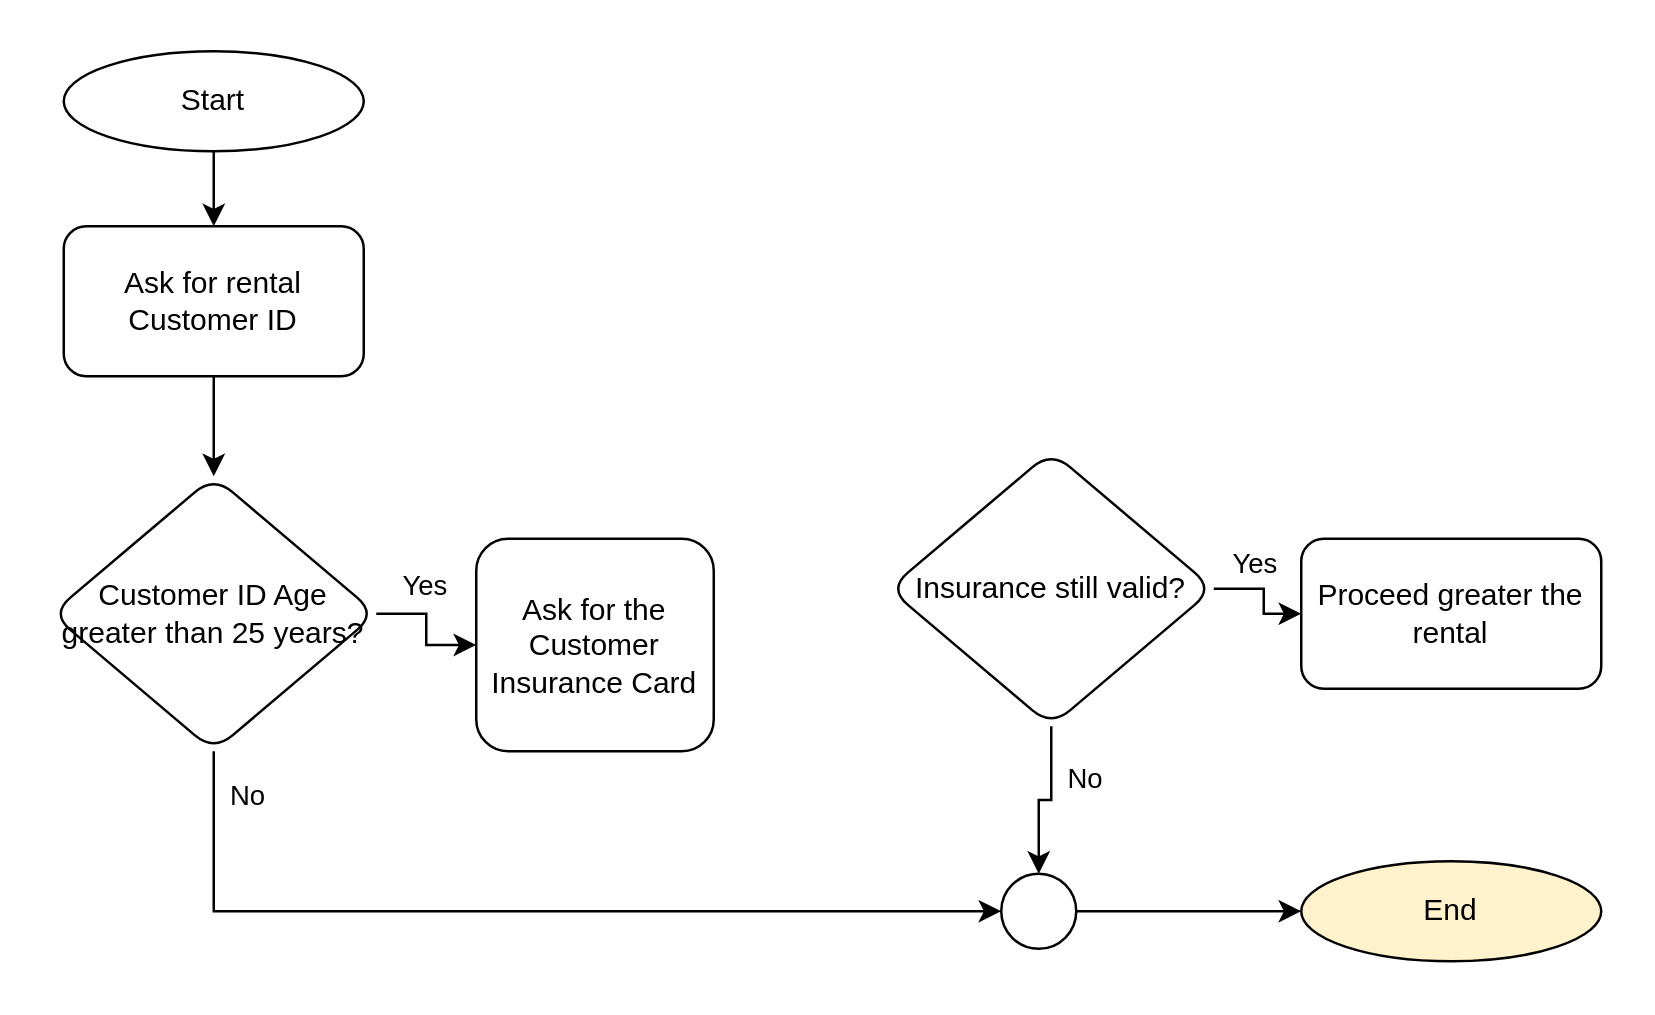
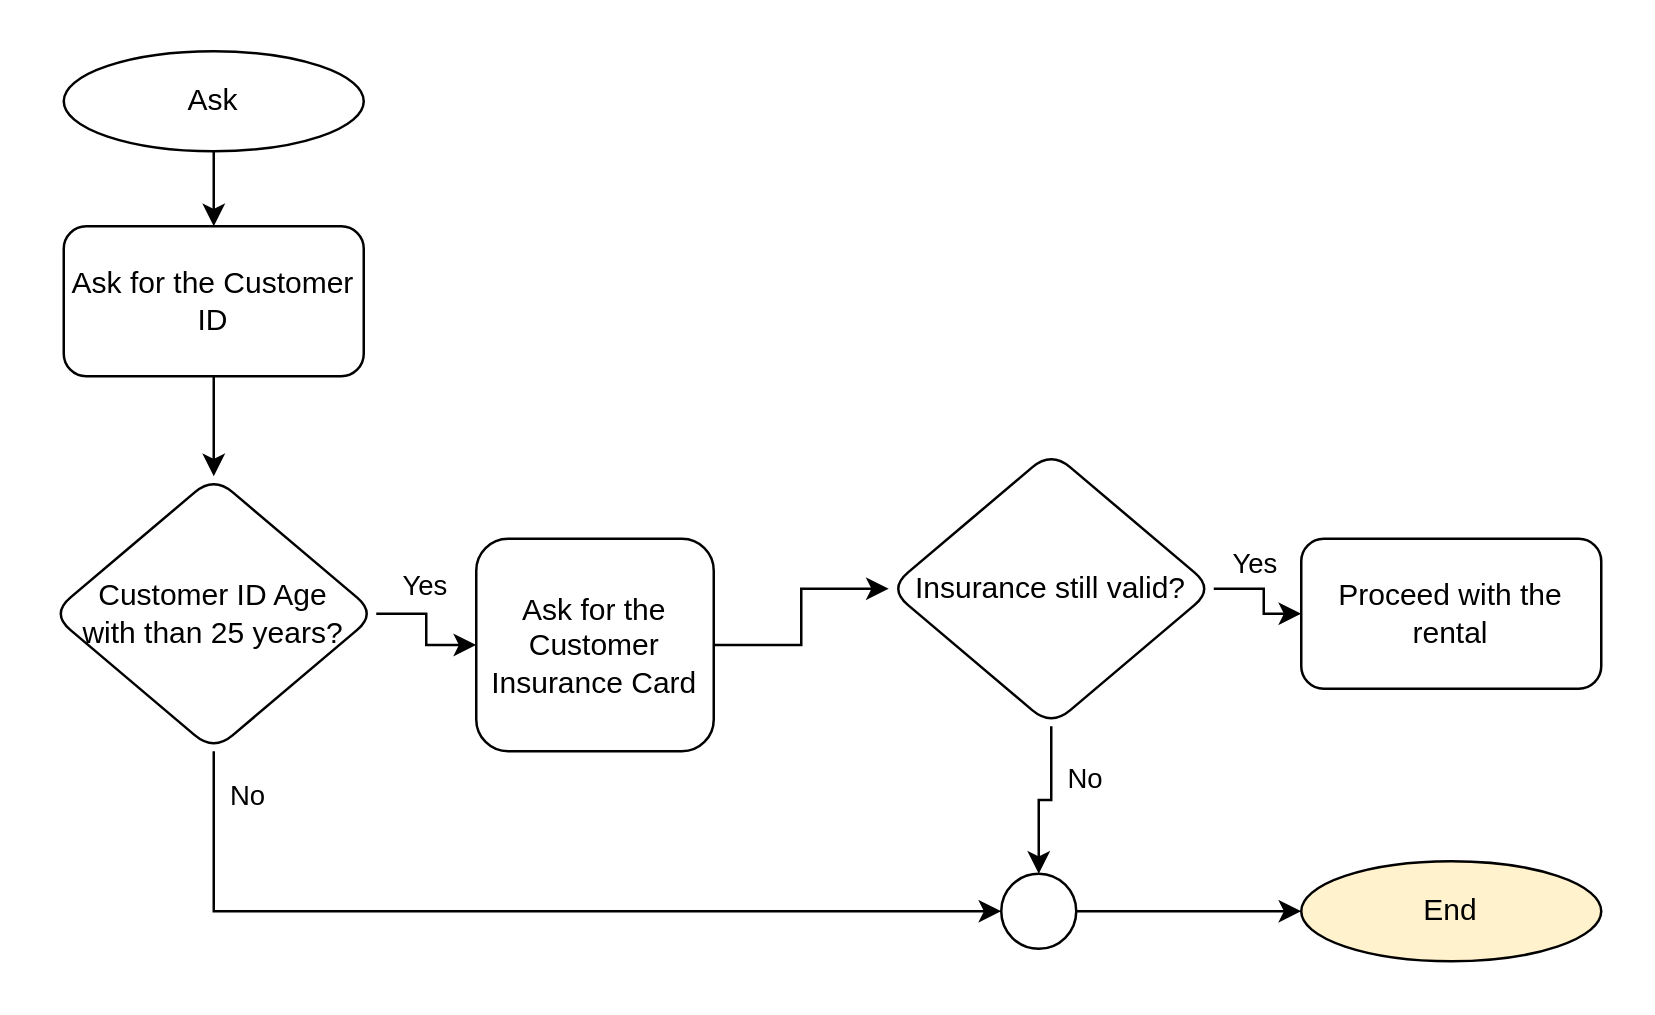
- <mxCell id="3" value="Start" style="ellipse;whiteSpace=wrap;html=1;" parent="1" vertex="1"><mxGeometry x="25" y="20" width="120" height="40" as="geometry" /></mxCell>
+ <mxCell id="3" value="Ask" style="ellipse;whiteSpace=wrap;html=1;" parent="1" vertex="1"><mxGeometry x="25" y="20" width="120" height="40" as="geometry" /></mxCell>
- <mxCell id="5" value="Ask for rental Customer ID" style="rounded=1;whiteSpace=wrap;html=1;" parent="1" vertex="1"><mxGeometry x="25" y="90" width="120" height="60" as="geometry" /></mxCell>
+ <mxCell id="5" value="Ask for the Customer ID" style="rounded=1;whiteSpace=wrap;html=1;" parent="1" vertex="1"><mxGeometry x="25" y="90" width="120" height="60" as="geometry" /></mxCell>
- <mxCell id="10" value="Customer ID Age&lt;div&gt;greater than&amp;nbsp;&lt;span style=&quot;background-color: initial;&quot;&gt;25 years?&lt;/span&gt;&lt;/div&gt;" style="rhombus;whiteSpace=wrap;html=1;rounded=1;" parent="1" vertex="1"><mxGeometry x="20" y="190" width="130" height="110" as="geometry" /></mxCell>
+ <mxCell id="10" value="Customer ID Age&lt;div&gt;with than&amp;nbsp;&lt;span style=&quot;background-color: initial;&quot;&gt;25 years?&lt;/span&gt;&lt;/div&gt;" style="rhombus;whiteSpace=wrap;html=1;rounded=1;" parent="1" vertex="1"><mxGeometry x="20" y="190" width="130" height="110" as="geometry" /></mxCell>
- <mxCell id="18" value="Proceed greater the rental" style="whiteSpace=wrap;html=1;rounded=1;" parent="1" vertex="1"><mxGeometry x="520" y="215" width="120" height="60" as="geometry" /></mxCell>
+ <mxCell id="18" value="Proceed with the rental" style="whiteSpace=wrap;html=1;rounded=1;" parent="1" vertex="1"><mxGeometry x="520" y="215" width="120" height="60" as="geometry" /></mxCell>
+ <mxCell id="11" value="" style="edgeStyle=orthogonalEdgeStyle;rounded=0;orthogonalLoop=1;jettySize=auto;html=1;" parent="1" source="12" target="17" edge="1"><mxGeometry relative="1" as="geometry" /></mxCell>
